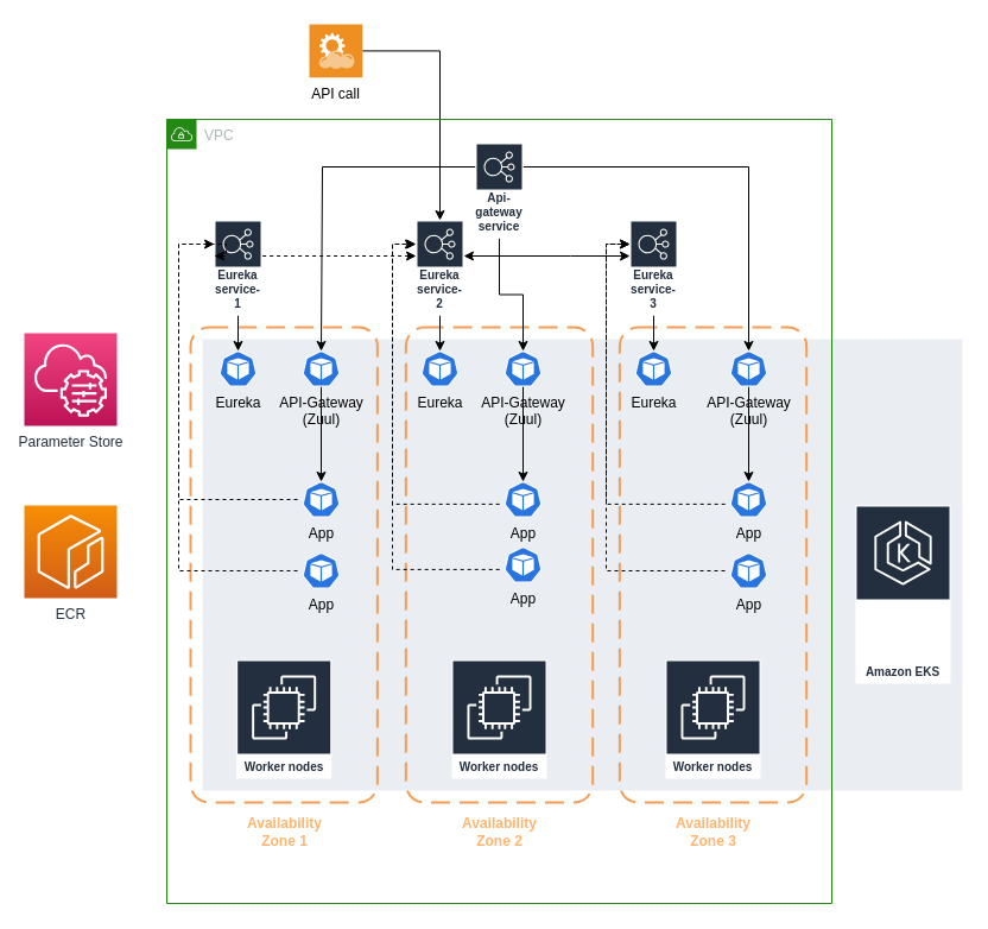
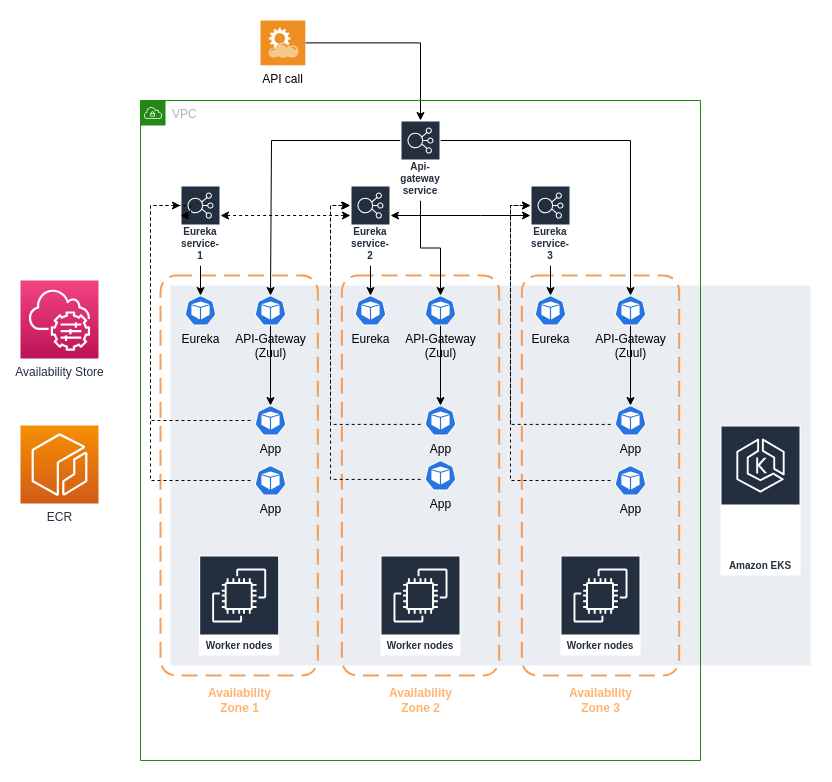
- <mxCell id="3" style="edgeStyle=orthogonalEdgeStyle;rounded=0;orthogonalLoop=1;jettySize=auto;html=1;fontColor=#000000;" edge="1" parent="1" source="4" target="21"><mxGeometry relative="1" as="geometry" /></mxCell>
+ <mxCell id="3" style="edgeStyle=orthogonalEdgeStyle;rounded=0;orthogonalLoop=1;jettySize=auto;html=1;fontColor=#000000;" edge="1" parent="1" source="4" target="15"><mxGeometry relative="1" as="geometry" /></mxCell>
- <mxCell id="19" style="edgeStyle=orthogonalEdgeStyle;rounded=0;orthogonalLoop=1;jettySize=auto;html=1;fontColor=#000000;startArrow=classic;startFill=1;dashed=1;endArrow=none;" edge="1" parent="5" source="21" target="17"><mxGeometry relative="1" as="geometry"><Array as="points"><mxPoint x="150" y="115" /><mxPoint x="150" y="115" /></Array></mxGeometry></mxCell>
+ <mxCell id="19" style="edgeStyle=orthogonalEdgeStyle;rounded=0;orthogonalLoop=1;jettySize=auto;html=1;fontColor=#000000;startArrow=classic;startFill=1;dashed=1;" edge="1" parent="5" source="21" target="17"><mxGeometry relative="1" as="geometry"><Array as="points"><mxPoint x="150" y="115" /><mxPoint x="150" y="115" /></Array></mxGeometry></mxCell>
- <mxCell id="49" value="Parameter Store" style="sketch=0;points=[[0,0,0],[0.25,0,0],[0.5,0,0],[0.75,0,0],[1,0,0],[0,1,0],[0.25,1,0],[0.5,1,0],[0.75,1,0],[1,1,0],[0,0.25,0],[0,0.5,0],[0,0.75,0],[1,0.25,0],[1,0.5,0],[1,0.75,0]];points=[[0,0,0],[0.25,0,0],[0.5,0,0],[0.75,0,0],[1,0,0],[0,1,0],[0.25,1,0],[0.5,1,0],[0.75,1,0],[1,1,0],[0,0.25,0],[0,0.5,0],[0,0.75,0],[1,0.25,0],[1,0.5,0],[1,0.75,0]];outlineConnect=0;fontColor=#232F3E;gradientColor=#F34482;gradientDirection=north;fillColor=#BC1356;strokeColor=#ffffff;dashed=0;verticalLabelPosition=bottom;verticalAlign=top;align=center;html=1;fontSize=12;fontStyle=0;aspect=fixed;shape=mxgraph.aws4.resourceIcon;resIcon=mxgraph.aws4.systems_manager;rounded=0;shadow=0;glass=0;" vertex="1" parent="1"><mxGeometry x="20" y="280" width="78" height="78" as="geometry" /></mxCell>
+ <mxCell id="49" value="Availability Store" style="sketch=0;points=[[0,0,0],[0.25,0,0],[0.5,0,0],[0.75,0,0],[1,0,0],[0,1,0],[0.25,1,0],[0.5,1,0],[0.75,1,0],[1,1,0],[0,0.25,0],[0,0.5,0],[0,0.75,0],[1,0.25,0],[1,0.5,0],[1,0.75,0]];points=[[0,0,0],[0.25,0,0],[0.5,0,0],[0.75,0,0],[1,0,0],[0,1,0],[0.25,1,0],[0.5,1,0],[0.75,1,0],[1,1,0],[0,0.25,0],[0,0.5,0],[0,0.75,0],[1,0.25,0],[1,0.5,0],[1,0.75,0]];outlineConnect=0;fontColor=#232F3E;gradientColor=#F34482;gradientDirection=north;fillColor=#BC1356;strokeColor=#ffffff;dashed=0;verticalLabelPosition=bottom;verticalAlign=top;align=center;html=1;fontSize=12;fontStyle=0;aspect=fixed;shape=mxgraph.aws4.resourceIcon;resIcon=mxgraph.aws4.systems_manager;rounded=0;shadow=0;glass=0;" vertex="1" parent="1"><mxGeometry x="20" y="280" width="78" height="78" as="geometry" /></mxCell>
